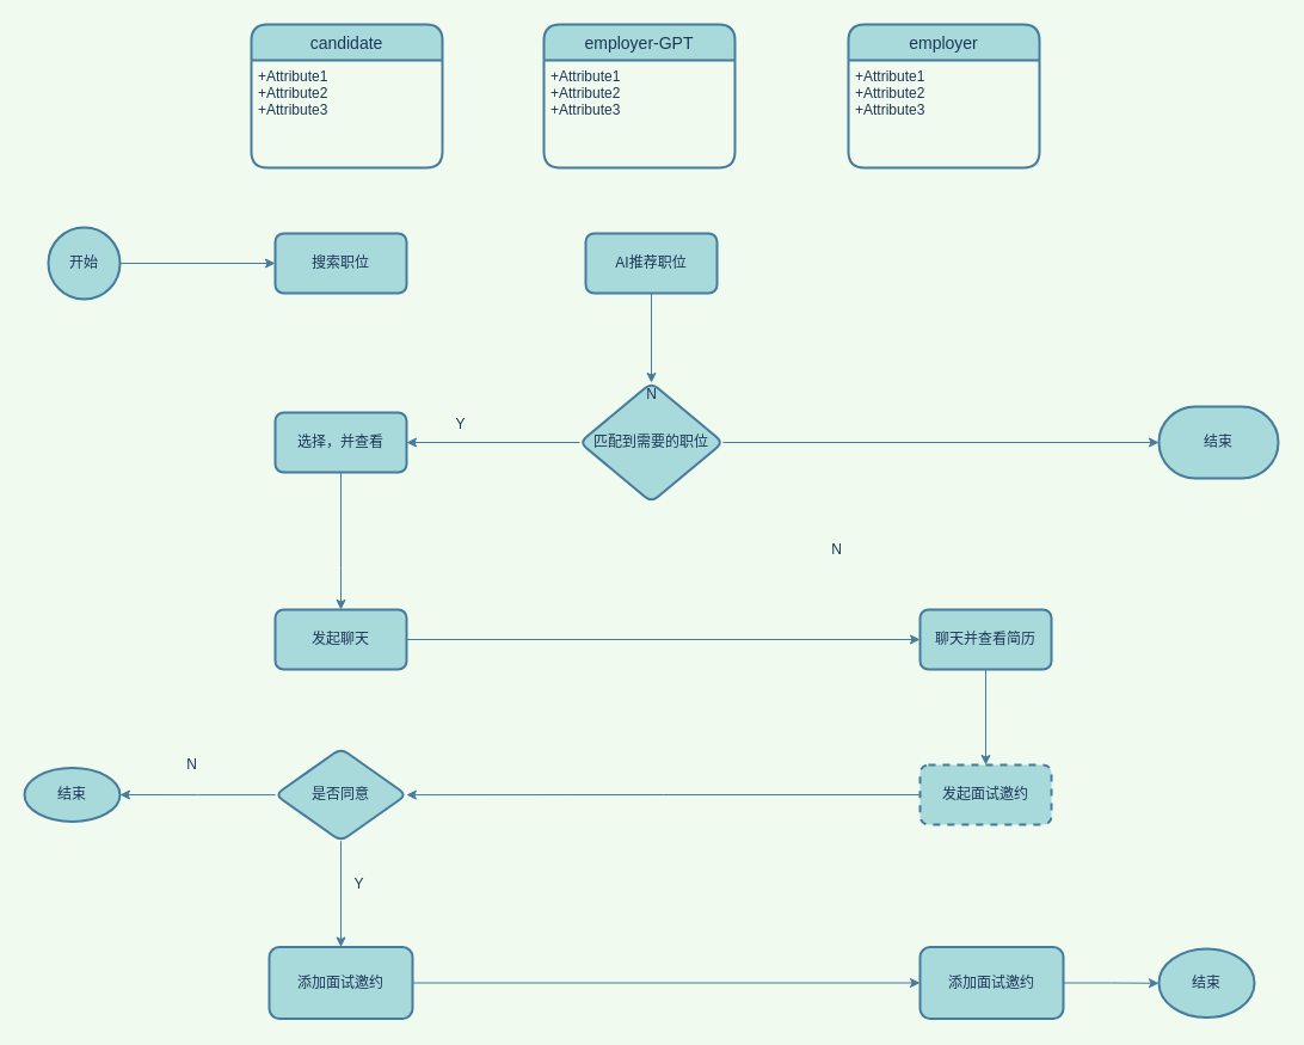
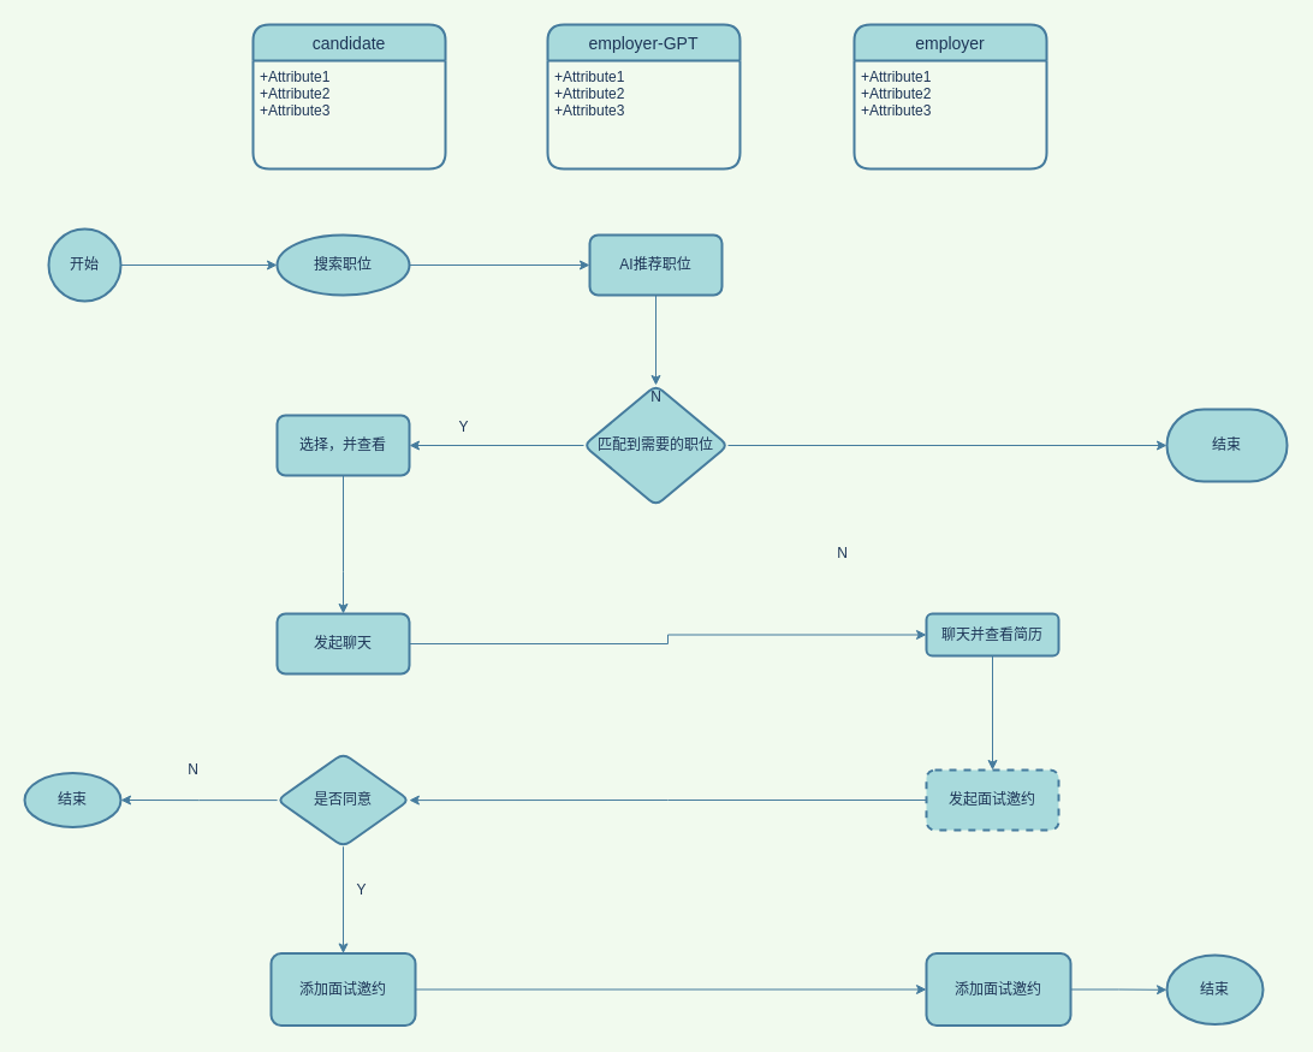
- <mxCell id="11" value="搜索职位" style="rounded=1;whiteSpace=wrap;html=1;absoluteArcSize=1;arcSize=14;strokeWidth=2;strokeColor=#457B9D;fontColor=#1D3557;fillColor=#A8DADC;" vertex="1" parent="1"><mxGeometry x="230" y="195" width="110" height="50" as="geometry" /></mxCell>
+ <mxCell id="11" value="搜索职位" style="ellipse;whiteSpace=wrap;html=1;absoluteArcSize=1;arcSize=14;strokeWidth=2;strokeColor=#457B9D;fontColor=#1D3557;fillColor=#A8DADC;" vertex="1" parent="1"><mxGeometry x="230" y="195" width="110" height="50" as="geometry" /></mxCell>
+ <mxCell id="10" style="edgeStyle=orthogonalEdgeStyle;rounded=0;orthogonalLoop=1;jettySize=auto;html=1;strokeColor=#457B9D;fontColor=#1D3557;fillColor=#A8DADC;" edge="1" parent="1" source="11" target="13"><mxGeometry relative="1" as="geometry" /></mxCell>
- <mxCell id="25" value="聊天并查看简历" style="whiteSpace=wrap;html=1;fillColor=#A8DADC;strokeColor=#457B9D;fontColor=#1D3557;rounded=1;arcSize=14;strokeWidth=2;" vertex="1" parent="1"><mxGeometry x="770" y="510" width="110" height="50" as="geometry" /></mxCell>
+ <mxCell id="25" value="聊天并查看简历" style="whiteSpace=wrap;html=1;fillColor=#A8DADC;strokeColor=#457B9D;fontColor=#1D3557;rounded=1;arcSize=14;strokeWidth=2;" vertex="1" parent="1"><mxGeometry x="770" y="510" width="110" height="35" as="geometry" /></mxCell>
